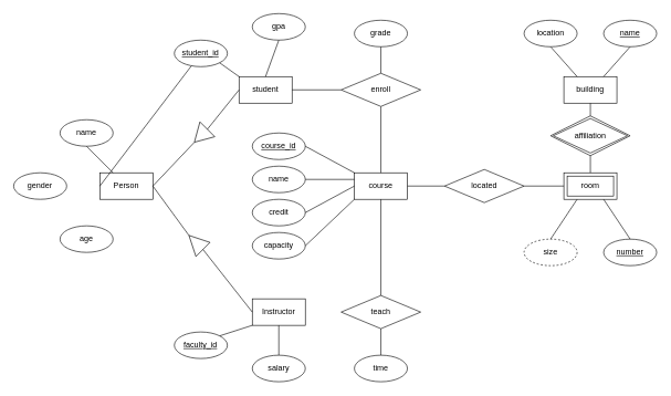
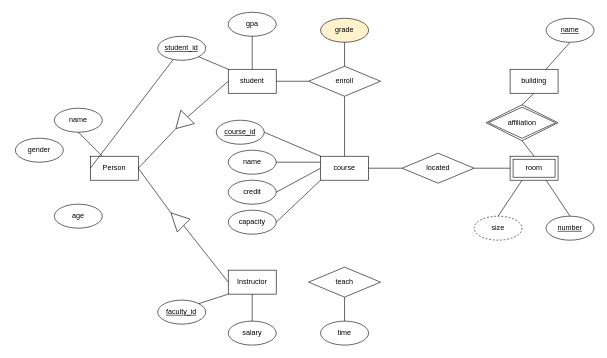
- <mxCell id="19" value="grade" style="ellipse;whiteSpace=wrap;html=1;" vertex="1" parent="1"><mxGeometry x="534" y="30" width="80" height="40" as="geometry" /></mxCell>
+ <mxCell id="19" value="grade" style="ellipse;whiteSpace=wrap;html=1;fillColor=#fff2cc;" vertex="1" parent="1"><mxGeometry x="534" y="30" width="80" height="40" as="geometry" /></mxCell>
- <mxCell id="39" value="location" style="ellipse;whiteSpace=wrap;html=1;" vertex="1" parent="1"><mxGeometry x="790" y="30" width="80" height="40" as="geometry" /></mxCell>
- <mxCell id="36" value="" style="endArrow=none;html=1;rounded=0;entryX=0.5;entryY=1;entryDx=0;entryDy=0;exitX=0.25;exitY=0;exitDx=0;exitDy=0;" edge="1" parent="1" source="22" target="39"><mxGeometry width="50" height="50" relative="1" as="geometry"><mxPoint x="590" y="240" as="sourcePoint" /><mxPoint x="830" y="80" as="targetPoint" /></mxGeometry></mxCell>
- <mxCell id="2" value="student" style="rounded=0;whiteSpace=wrap;html=1;" parent="1" vertex="1"><mxGeometry x="360" y="115" width="80" height="40" as="geometry" /></mxCell>
+ <mxCell id="2" value="student" style="rounded=0;whiteSpace=wrap;html=1;" parent="1" vertex="1"><mxGeometry x="380" y="115" width="80" height="40" as="geometry" /></mxCell>
- <mxCell id="23" value="affiliation" style="shape=rhombus;double=1;perimeter=rhombusPerimeter;whiteSpace=wrap;html=1;align=center;" vertex="1" parent="1"><mxGeometry x="830" y="174.19" width="120" height="60" as="geometry" /></mxCell>
+ <mxCell id="23" value="affiliation" style="shape=rhombus;double=1;perimeter=rhombusPerimeter;whiteSpace=wrap;html=1;align=center;" vertex="1" parent="1"><mxGeometry x="810" y="174.19" width="120" height="60" as="geometry" /></mxCell>
- <mxCell id="44" value="course_id" style="ellipse;whiteSpace=wrap;html=1;fontStyle=4" vertex="1" parent="1"><mxGeometry x="380" y="200" width="80" height="40" as="geometry" /></mxCell>
+ <mxCell id="44" value="course_id" style="ellipse;whiteSpace=wrap;html=1;fontStyle=4" vertex="1" parent="1"><mxGeometry x="360" y="200" width="80" height="40" as="geometry" /></mxCell>
- <mxCell id="15" value="gender" style="ellipse;whiteSpace=wrap;html=1;" vertex="1" parent="1"><mxGeometry x="20" y="260" width="80" height="40" as="geometry" /></mxCell>
+ <mxCell id="15" value="gender" style="ellipse;whiteSpace=wrap;html=1;" vertex="1" parent="1"><mxGeometry x="25" y="230" width="80" height="40" as="geometry" /></mxCell>
- <mxCell id="35" value="" style="endArrow=none;html=1;rounded=0;exitX=0.5;exitY=1;exitDx=0;exitDy=0;entryX=0.5;entryY=0;entryDx=0;entryDy=0;" edge="1" parent="1" source="5" target="34"><mxGeometry width="50" height="50" relative="1" as="geometry"><mxPoint x="634" y="240" as="sourcePoint" /><mxPoint x="684" y="190" as="targetPoint" /></mxGeometry></mxCell>
